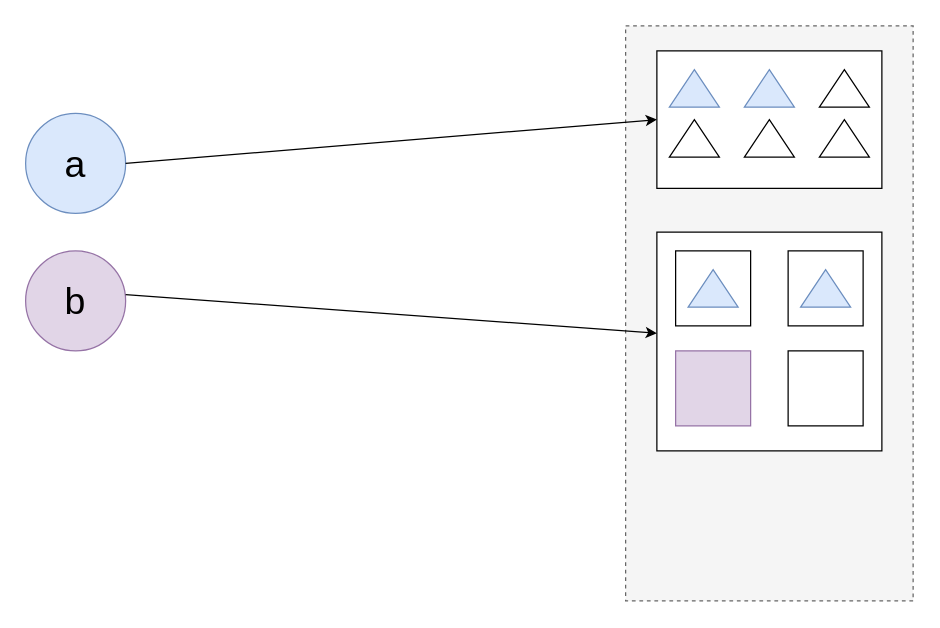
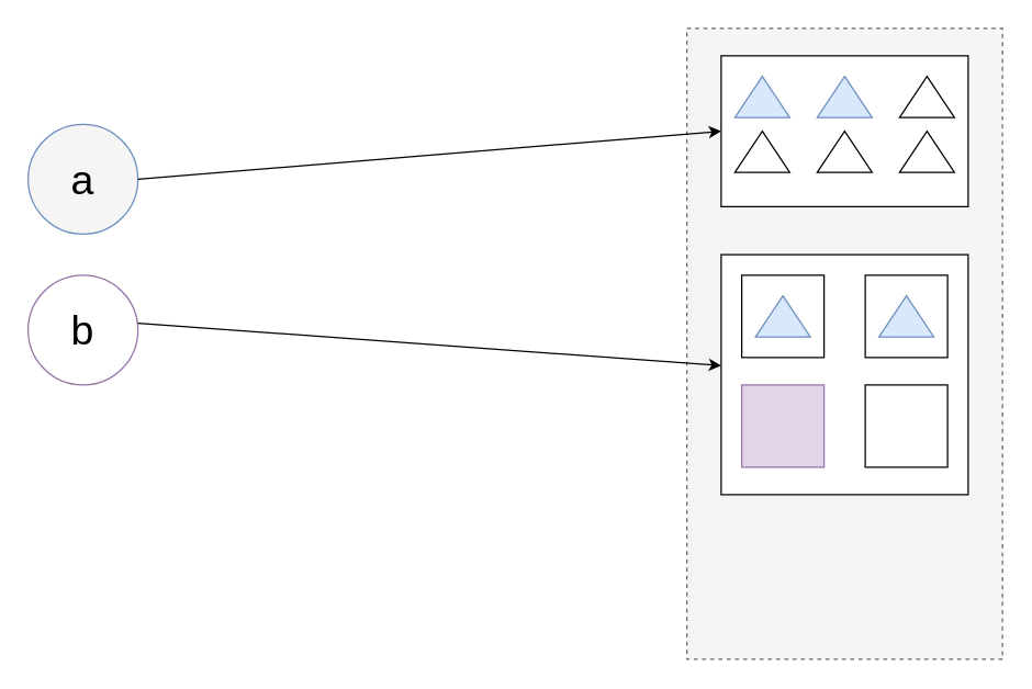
- <mxCell id="10" value="&lt;font style=&quot;font-size: 30px;&quot;&gt;a&lt;/font&gt;" style="ellipse;whiteSpace=wrap;html=1;aspect=fixed;fillColor=#dae8fc;strokeColor=#6c8ebf;" vertex="1" parent="1"><mxGeometry x="20" y="90" width="80" height="80" as="geometry" /></mxCell>
+ <mxCell id="10" value="&lt;font style=&quot;font-size: 30px;&quot;&gt;a&lt;/font&gt;" style="ellipse;whiteSpace=wrap;html=1;aspect=fixed;fillColor=#f5f5f5;strokeColor=#6c8ebf;" vertex="1" parent="1"><mxGeometry x="20" y="90" width="80" height="80" as="geometry" /></mxCell>
- <mxCell id="11" value="&lt;font style=&quot;font-size: 30px;&quot;&gt;b&lt;/font&gt;" style="ellipse;whiteSpace=wrap;html=1;aspect=fixed;fillColor=#e1d5e7;strokeColor=#9673a6;" vertex="1" parent="1"><mxGeometry x="20" y="200" width="80" height="80" as="geometry" /></mxCell>
+ <mxCell id="11" value="&lt;font style=&quot;font-size: 30px;&quot;&gt;b&lt;/font&gt;" style="ellipse;whiteSpace=wrap;html=1;aspect=fixed;fillColor=#ffffff;strokeColor=#9673a6;" vertex="1" parent="1"><mxGeometry x="20" y="200" width="80" height="80" as="geometry" /></mxCell>
